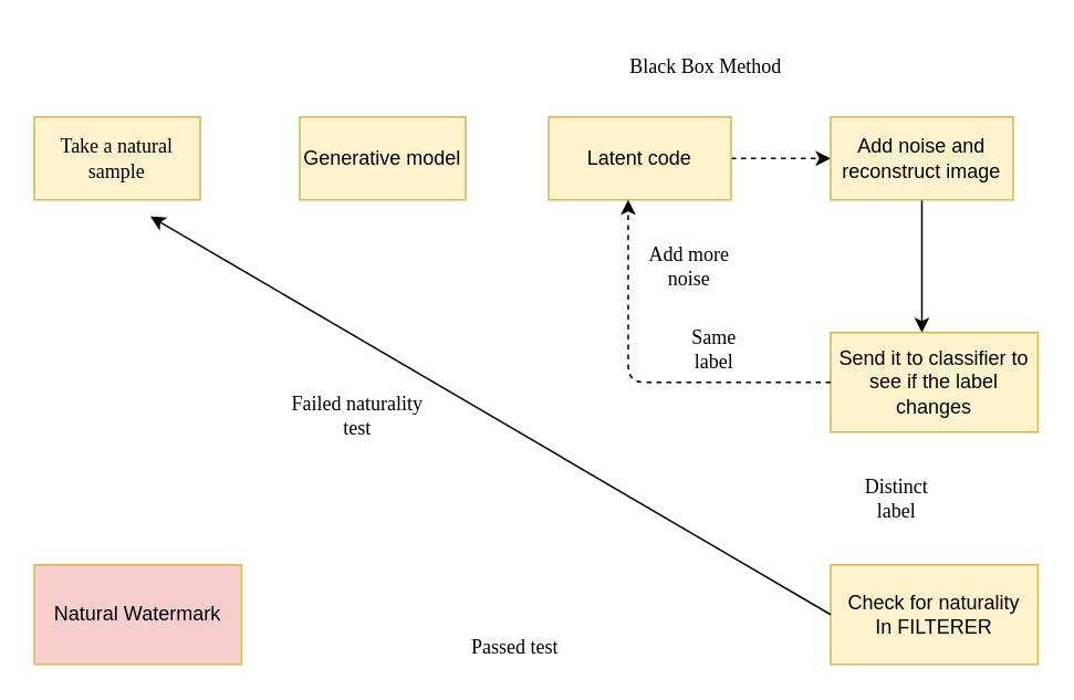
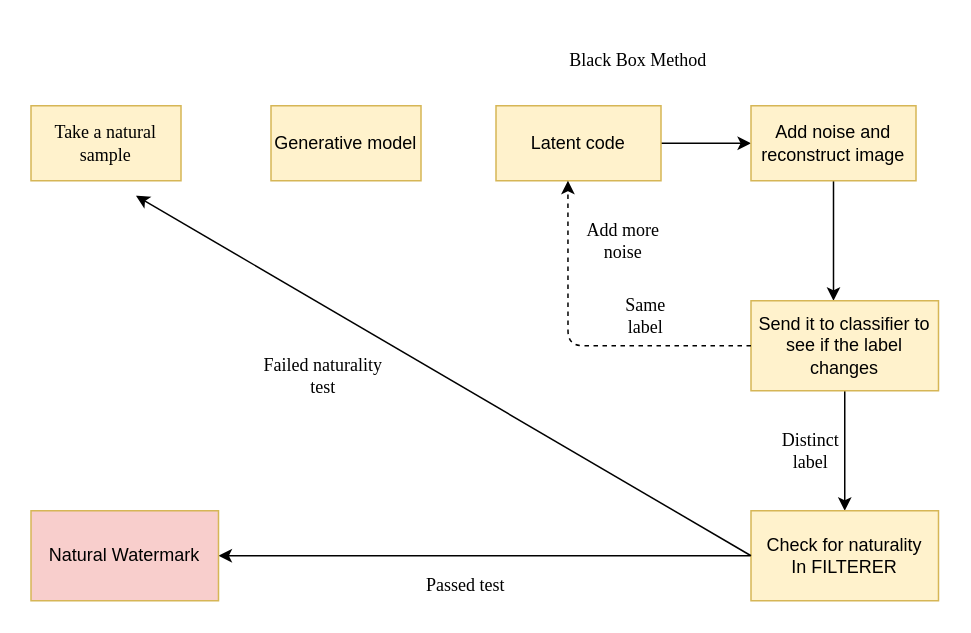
- <mxCell id="4" value="" style="edgeStyle=orthogonalEdgeStyle;rounded=0;orthogonalLoop=1;jettySize=auto;html=1;fontFamily=Verdana;dashed=1;" edge="1" parent="1" source="5" target="7"><mxGeometry relative="1" as="geometry" /></mxCell>
+ <mxCell id="4" value="" style="edgeStyle=orthogonalEdgeStyle;rounded=0;orthogonalLoop=1;jettySize=auto;html=1;fontFamily=Verdana;" edge="1" parent="1" source="5" target="7"><mxGeometry relative="1" as="geometry" /></mxCell>
+ <mxCell id="8" value="" style="edgeStyle=orthogonalEdgeStyle;rounded=0;orthogonalLoop=1;jettySize=auto;html=1;fontFamily=Verdana;" edge="1" parent="1" source="9" target="13"><mxGeometry relative="1" as="geometry" /></mxCell>
+ <mxCell id="12" value="" style="edgeStyle=orthogonalEdgeStyle;rounded=0;orthogonalLoop=1;jettySize=auto;html=1;fontFamily=Verdana;" edge="1" parent="1" source="13" target="15"><mxGeometry relative="1" as="geometry" /></mxCell>
